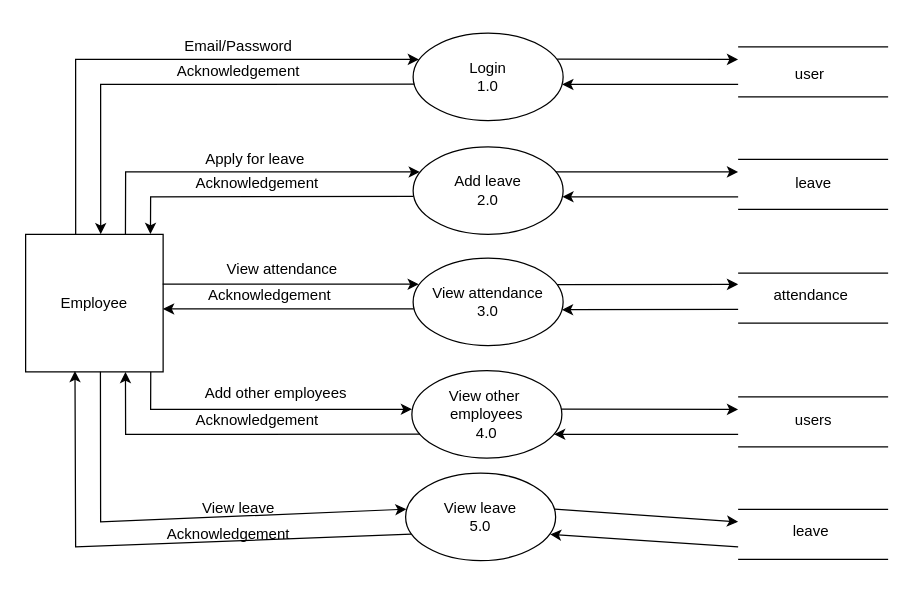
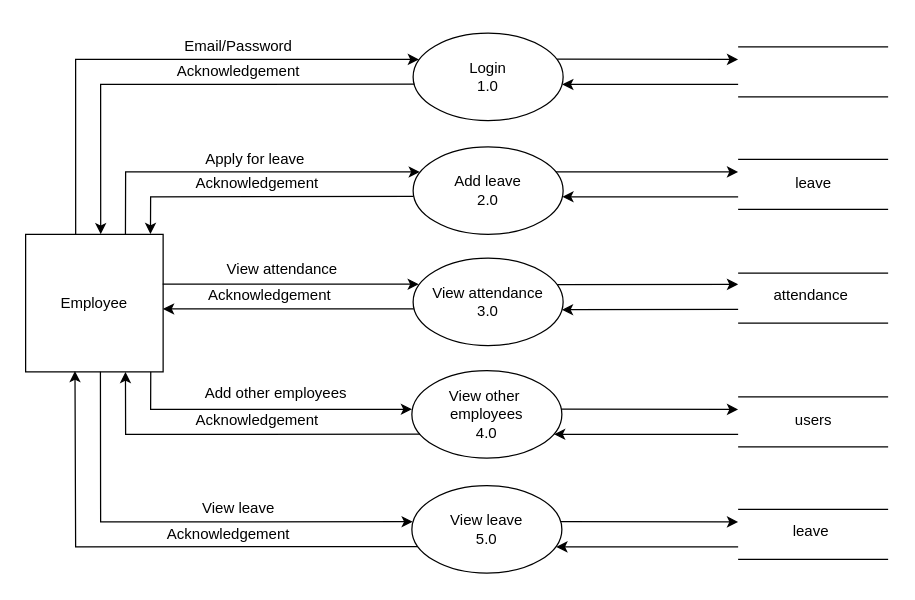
- <mxCell id="48" value="user" style="text;html=1;align=center;verticalAlign=middle;resizable=0;points=[];autosize=1;strokeColor=none;fillColor=none;" parent="1" vertex="1"><mxGeometry x="622" y="44" width="50" height="30" as="geometry" /></mxCell>
- <mxCell id="7" value="View leave&lt;br&gt;5.0" style="ellipse;whiteSpace=wrap;html=1;" parent="1" vertex="1"><mxGeometry x="324" y="378" width="120" height="70" as="geometry" /></mxCell>
+ <mxCell id="7" value="View leave&lt;br&gt;5.0" style="ellipse;whiteSpace=wrap;html=1;" parent="1" vertex="1"><mxGeometry x="329" y="388" width="120" height="70" as="geometry" /></mxCell>
